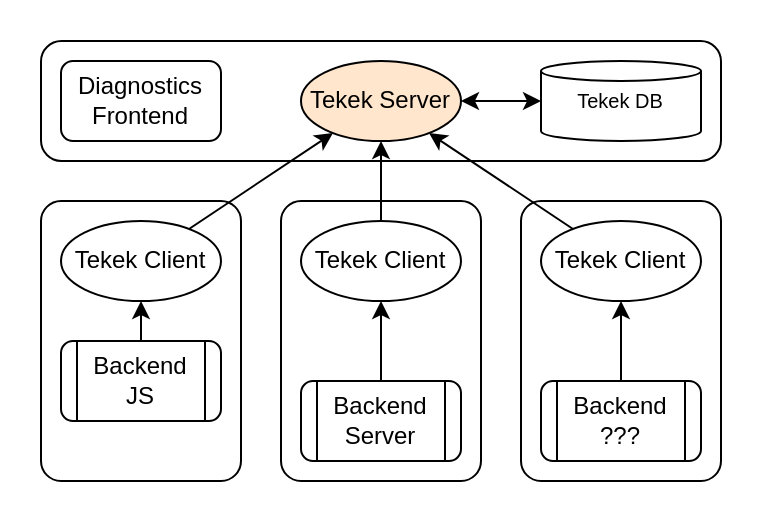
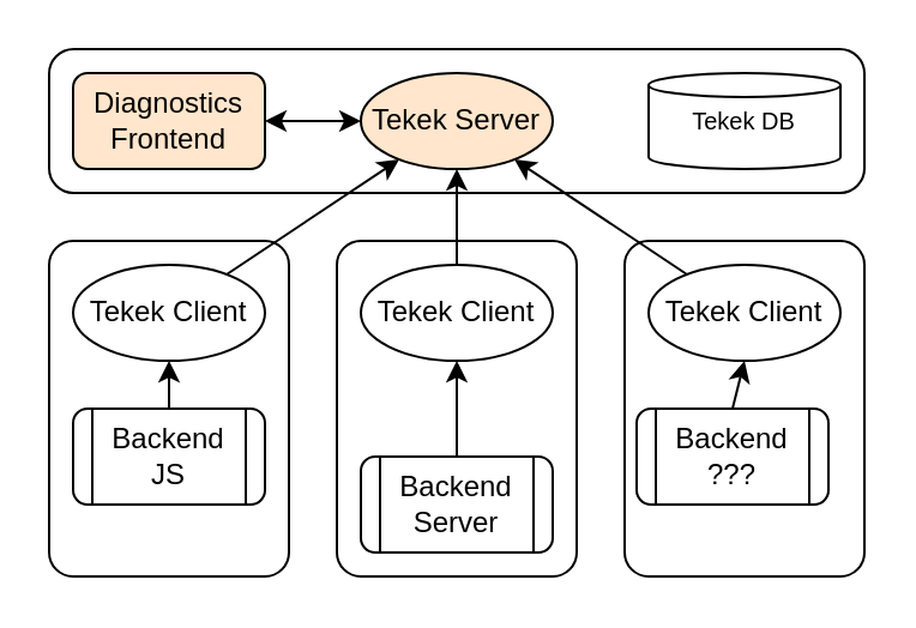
- <mxCell id="22" value="Diagnostics&lt;br&gt;Frontend" style="whiteSpace=wrap;html=1;rounded=1;" parent="1" vertex="1"><mxGeometry x="30" y="30" width="80" height="40" as="geometry" /></mxCell>
+ <mxCell id="22" value="Diagnostics&lt;br&gt;Frontend" style="whiteSpace=wrap;html=1;rounded=1;fillColor=#ffe6cc;" parent="1" vertex="1"><mxGeometry x="30" y="30" width="80" height="40" as="geometry" /></mxCell>
+ <mxCell id="15" style="edgeStyle=orthogonalEdgeStyle;rounded=0;orthogonalLoop=1;jettySize=auto;html=1;exitX=0;exitY=0.5;exitDx=0;exitDy=0;startArrow=classic;startFill=1;fillColor=#BD08FF;fontSize=35;" parent="1" source="16" target="22" edge="1"><mxGeometry relative="1" as="geometry" /></mxCell>
- <mxCell id="21" value="" style="endArrow=classic;html=1;exitX=1;exitY=0.5;exitDx=0;exitDy=0;startArrow=classic;startFill=1;" parent="1" source="16" target="20" edge="1"><mxGeometry width="50" height="50" relative="1" as="geometry"><mxPoint x="229" y="50" as="sourcePoint" /><mxPoint x="259" y="36" as="targetPoint" /></mxGeometry></mxCell>
- <mxCell id="8" value="Backend&lt;br&gt;???" style="shape=process;whiteSpace=wrap;html=1;backgroundOutline=1;rounded=1;" parent="1" vertex="1"><mxGeometry x="270" y="190" width="80" height="40" as="geometry" /></mxCell>
+ <mxCell id="8" value="Backend&lt;br&gt;???" style="shape=process;whiteSpace=wrap;html=1;backgroundOutline=1;rounded=1;" parent="1" vertex="1"><mxGeometry x="265" y="170" width="80" height="40" as="geometry" /></mxCell>
